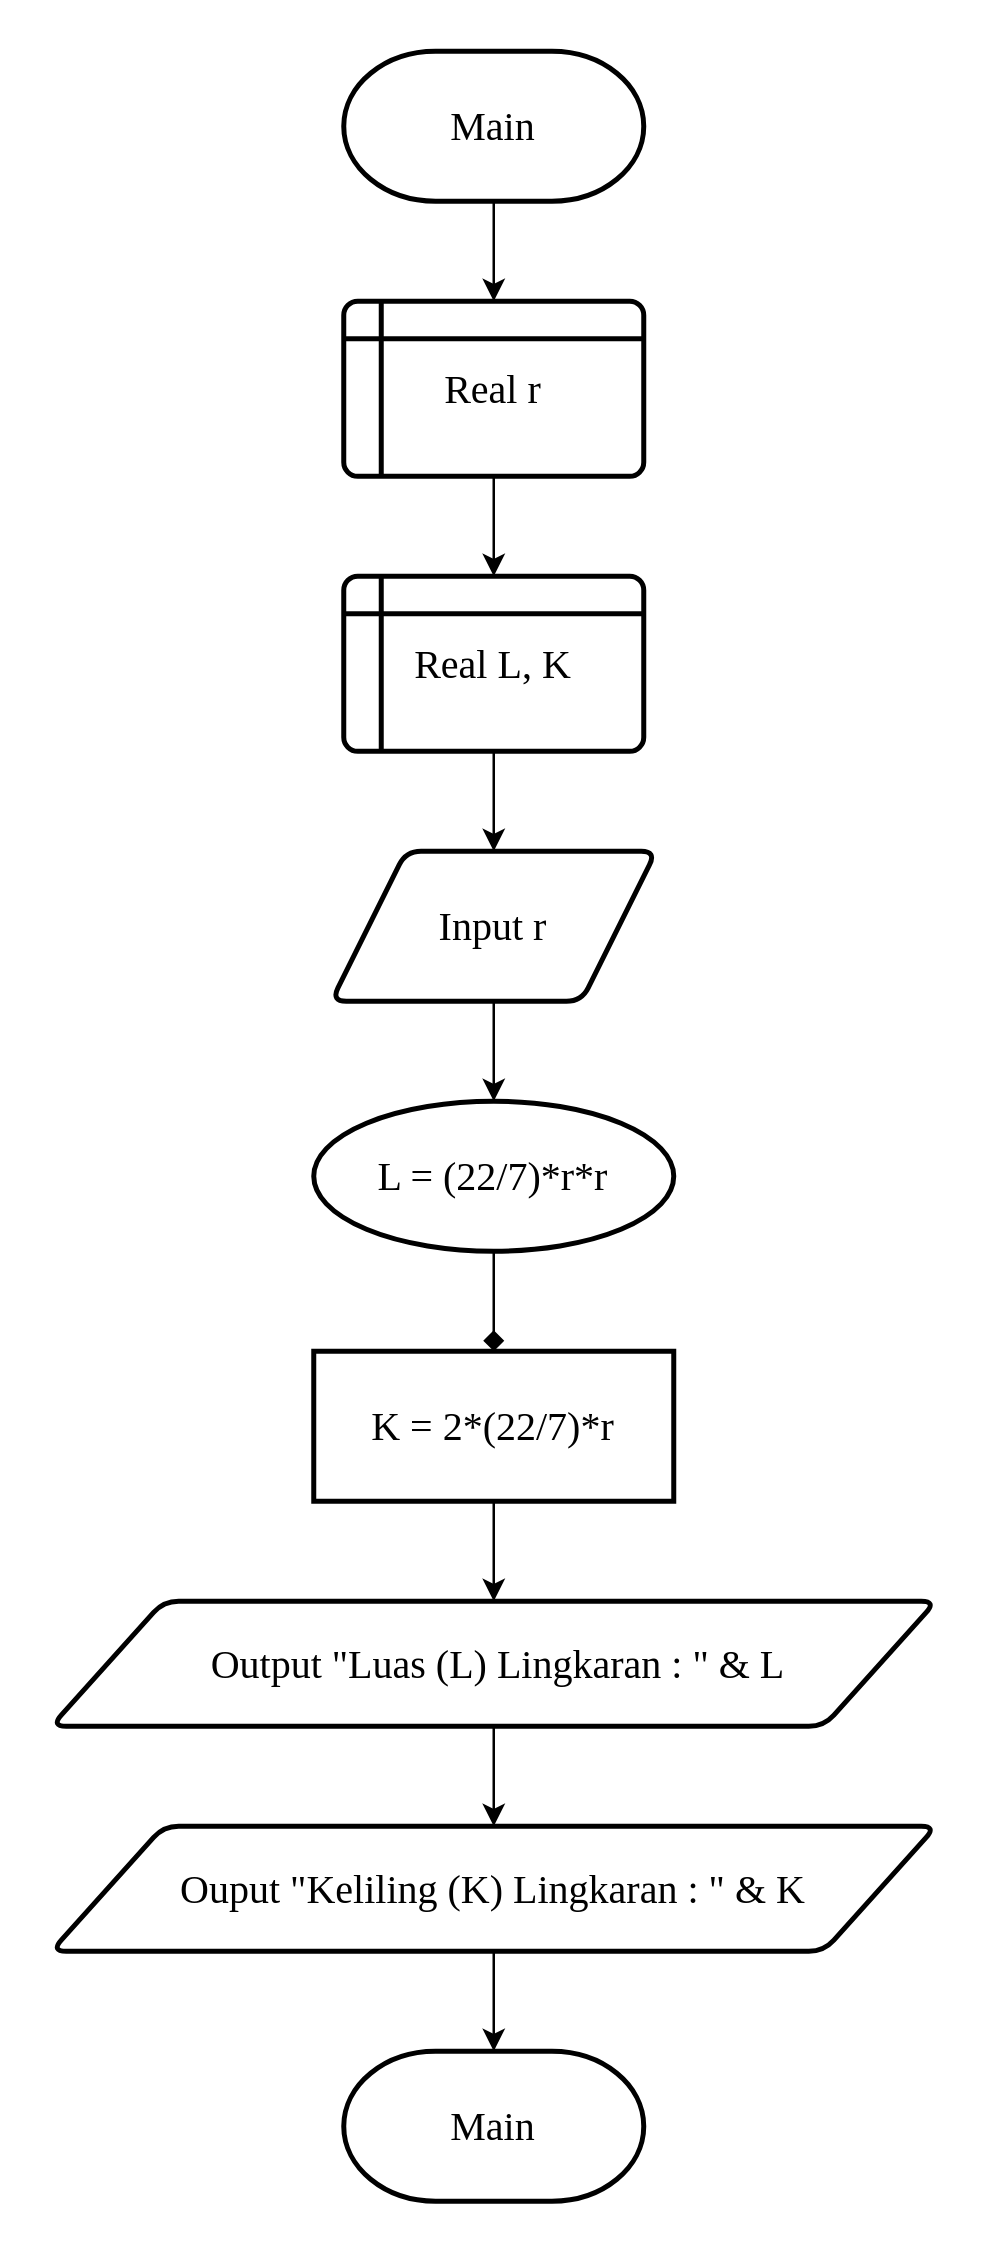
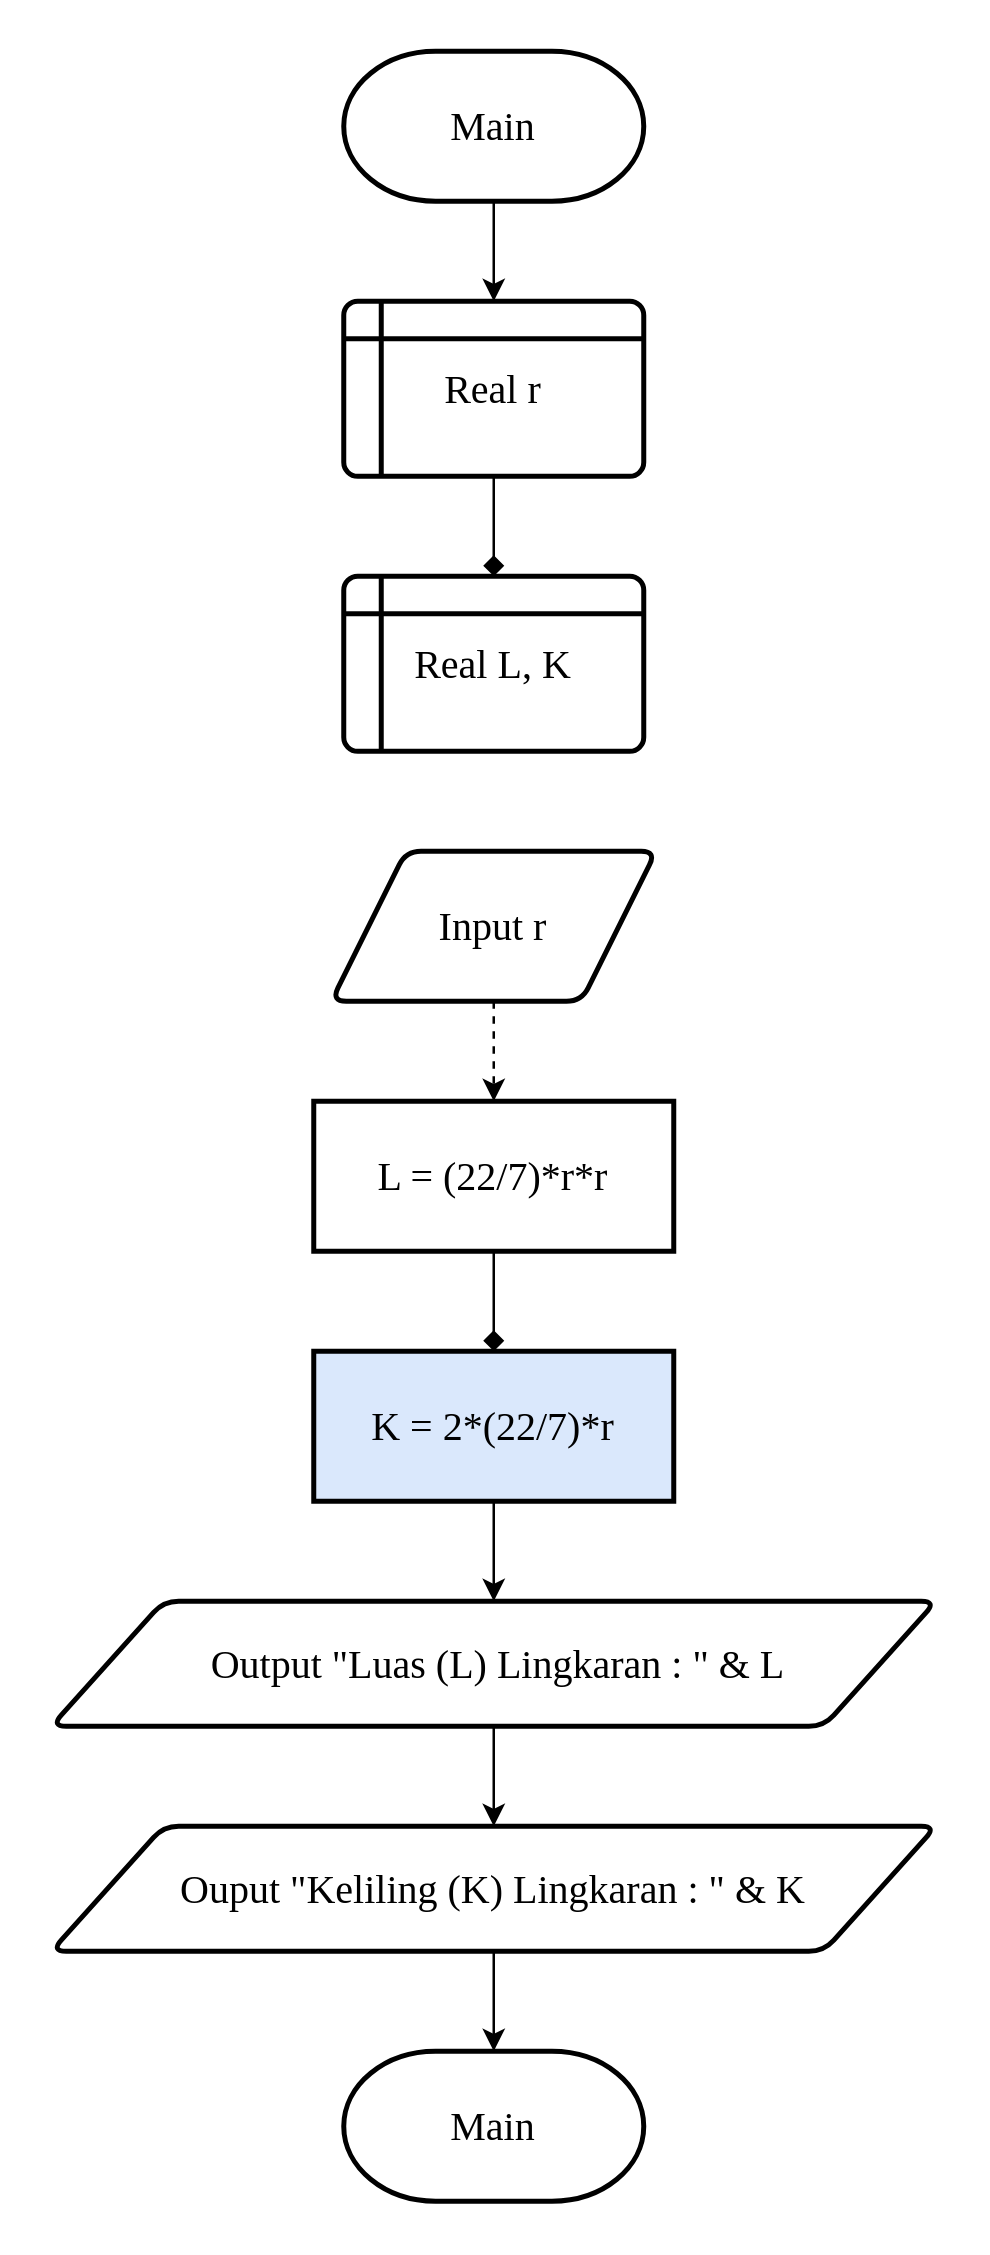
- <mxCell id="4" value="" style="edgeStyle=orthogonalEdgeStyle;rounded=0;orthogonalLoop=1;jettySize=auto;html=1;fontFamily=Times New Roman;fontSize=16;" edge="1" parent="1" source="5" target="7"><mxGeometry relative="1" as="geometry" /></mxCell>
+ <mxCell id="4" value="" style="edgeStyle=orthogonalEdgeStyle;rounded=0;orthogonalLoop=1;jettySize=auto;html=1;fontFamily=Times New Roman;fontSize=16;endArrow=diamond;" edge="1" parent="1" source="5" target="7"><mxGeometry relative="1" as="geometry" /></mxCell>
- <mxCell id="6" value="" style="edgeStyle=orthogonalEdgeStyle;rounded=0;orthogonalLoop=1;jettySize=auto;html=1;fontFamily=Times New Roman;fontSize=16;" edge="1" parent="1" source="7" target="9"><mxGeometry relative="1" as="geometry" /></mxCell>
- <mxCell id="8" value="" style="edgeStyle=orthogonalEdgeStyle;rounded=0;orthogonalLoop=1;jettySize=auto;html=1;fontFamily=Times New Roman;fontSize=16;" edge="1" parent="1" source="9" target="11"><mxGeometry relative="1" as="geometry" /></mxCell>
+ <mxCell id="8" value="" style="edgeStyle=orthogonalEdgeStyle;rounded=0;orthogonalLoop=1;jettySize=auto;html=1;fontFamily=Times New Roman;fontSize=16;dashed=1;" edge="1" parent="1" source="9" target="11"><mxGeometry relative="1" as="geometry" /></mxCell>
- <mxCell id="11" value="L = (22/7)*r*r" style="ellipse;whiteSpace=wrap;html=1;absoluteArcSize=1;arcSize=0;strokeWidth=2;fontFamily=Times New Roman;fontSize=16;" vertex="1" parent="1"><mxGeometry x="125" y="440" width="144" height="60" as="geometry" /></mxCell>
+ <mxCell id="11" value="L = (22/7)*r*r" style="rounded=1;whiteSpace=wrap;html=1;absoluteArcSize=1;arcSize=0;strokeWidth=2;fontFamily=Times New Roman;fontSize=16;" vertex="1" parent="1"><mxGeometry x="125" y="440" width="144" height="60" as="geometry" /></mxCell>
- <mxCell id="13" value="K = 2*(22/7)*r" style="rounded=1;whiteSpace=wrap;html=1;absoluteArcSize=1;arcSize=0;strokeWidth=2;fontFamily=Times New Roman;fontSize=16;" vertex="1" parent="1"><mxGeometry x="125" y="540" width="144" height="60" as="geometry" /></mxCell>
+ <mxCell id="13" value="K = 2*(22/7)*r" style="rounded=1;whiteSpace=wrap;html=1;absoluteArcSize=1;arcSize=0;strokeWidth=2;fontFamily=Times New Roman;fontSize=16;fillColor=#dae8fc;" vertex="1" parent="1"><mxGeometry x="125" y="540" width="144" height="60" as="geometry" /></mxCell>
